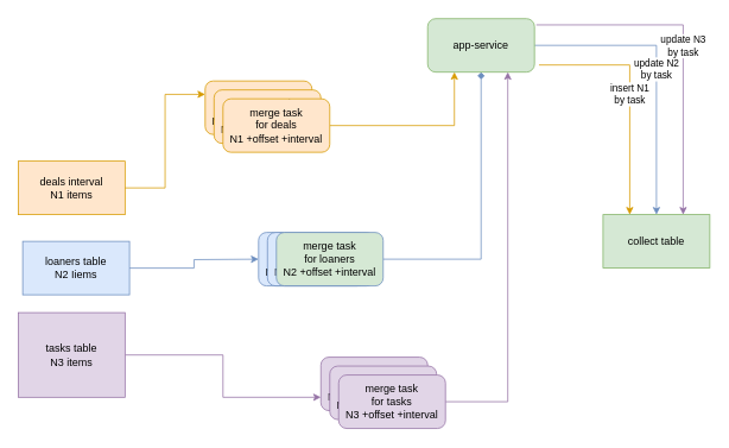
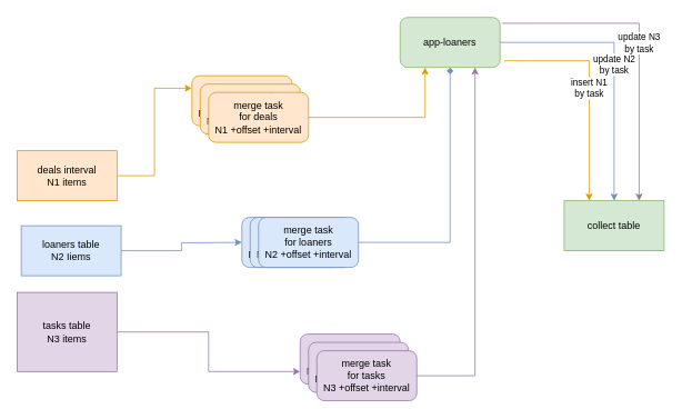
- <mxCell id="24" value="app-service" style="rounded=1;whiteSpace=wrap;html=1;fillColor=#d5e8d4;strokeColor=#82b366;" vertex="1" parent="1"><mxGeometry x="480" y="20" width="120" height="60" as="geometry" /></mxCell>
+ <mxCell id="24" value="app-loaners" style="rounded=1;whiteSpace=wrap;html=1;fillColor=#d5e8d4;strokeColor=#82b366;" vertex="1" parent="1"><mxGeometry x="480" y="20" width="120" height="60" as="geometry" /></mxCell>
- <mxCell id="18" value="&lt;div&gt;merge task&lt;/div&gt;&lt;div&gt;for loaners&lt;br&gt;&lt;/div&gt;&lt;div&gt;N2 +offset +interval&lt;br&gt;&lt;/div&gt;" style="rounded=1;whiteSpace=wrap;html=1;fillColor=#d5e8d4;strokeColor=#6c8ebf;" vertex="1" parent="1"><mxGeometry x="310" y="260" width="120" height="60" as="geometry" /></mxCell>
+ <mxCell id="18" value="&lt;div&gt;merge task&lt;/div&gt;&lt;div&gt;for loaners&lt;br&gt;&lt;/div&gt;&lt;div&gt;N2 +offset +interval&lt;br&gt;&lt;/div&gt;" style="rounded=1;whiteSpace=wrap;html=1;fillColor=#dae8fc;strokeColor=#6c8ebf;" vertex="1" parent="1"><mxGeometry x="310" y="260" width="120" height="60" as="geometry" /></mxCell>
